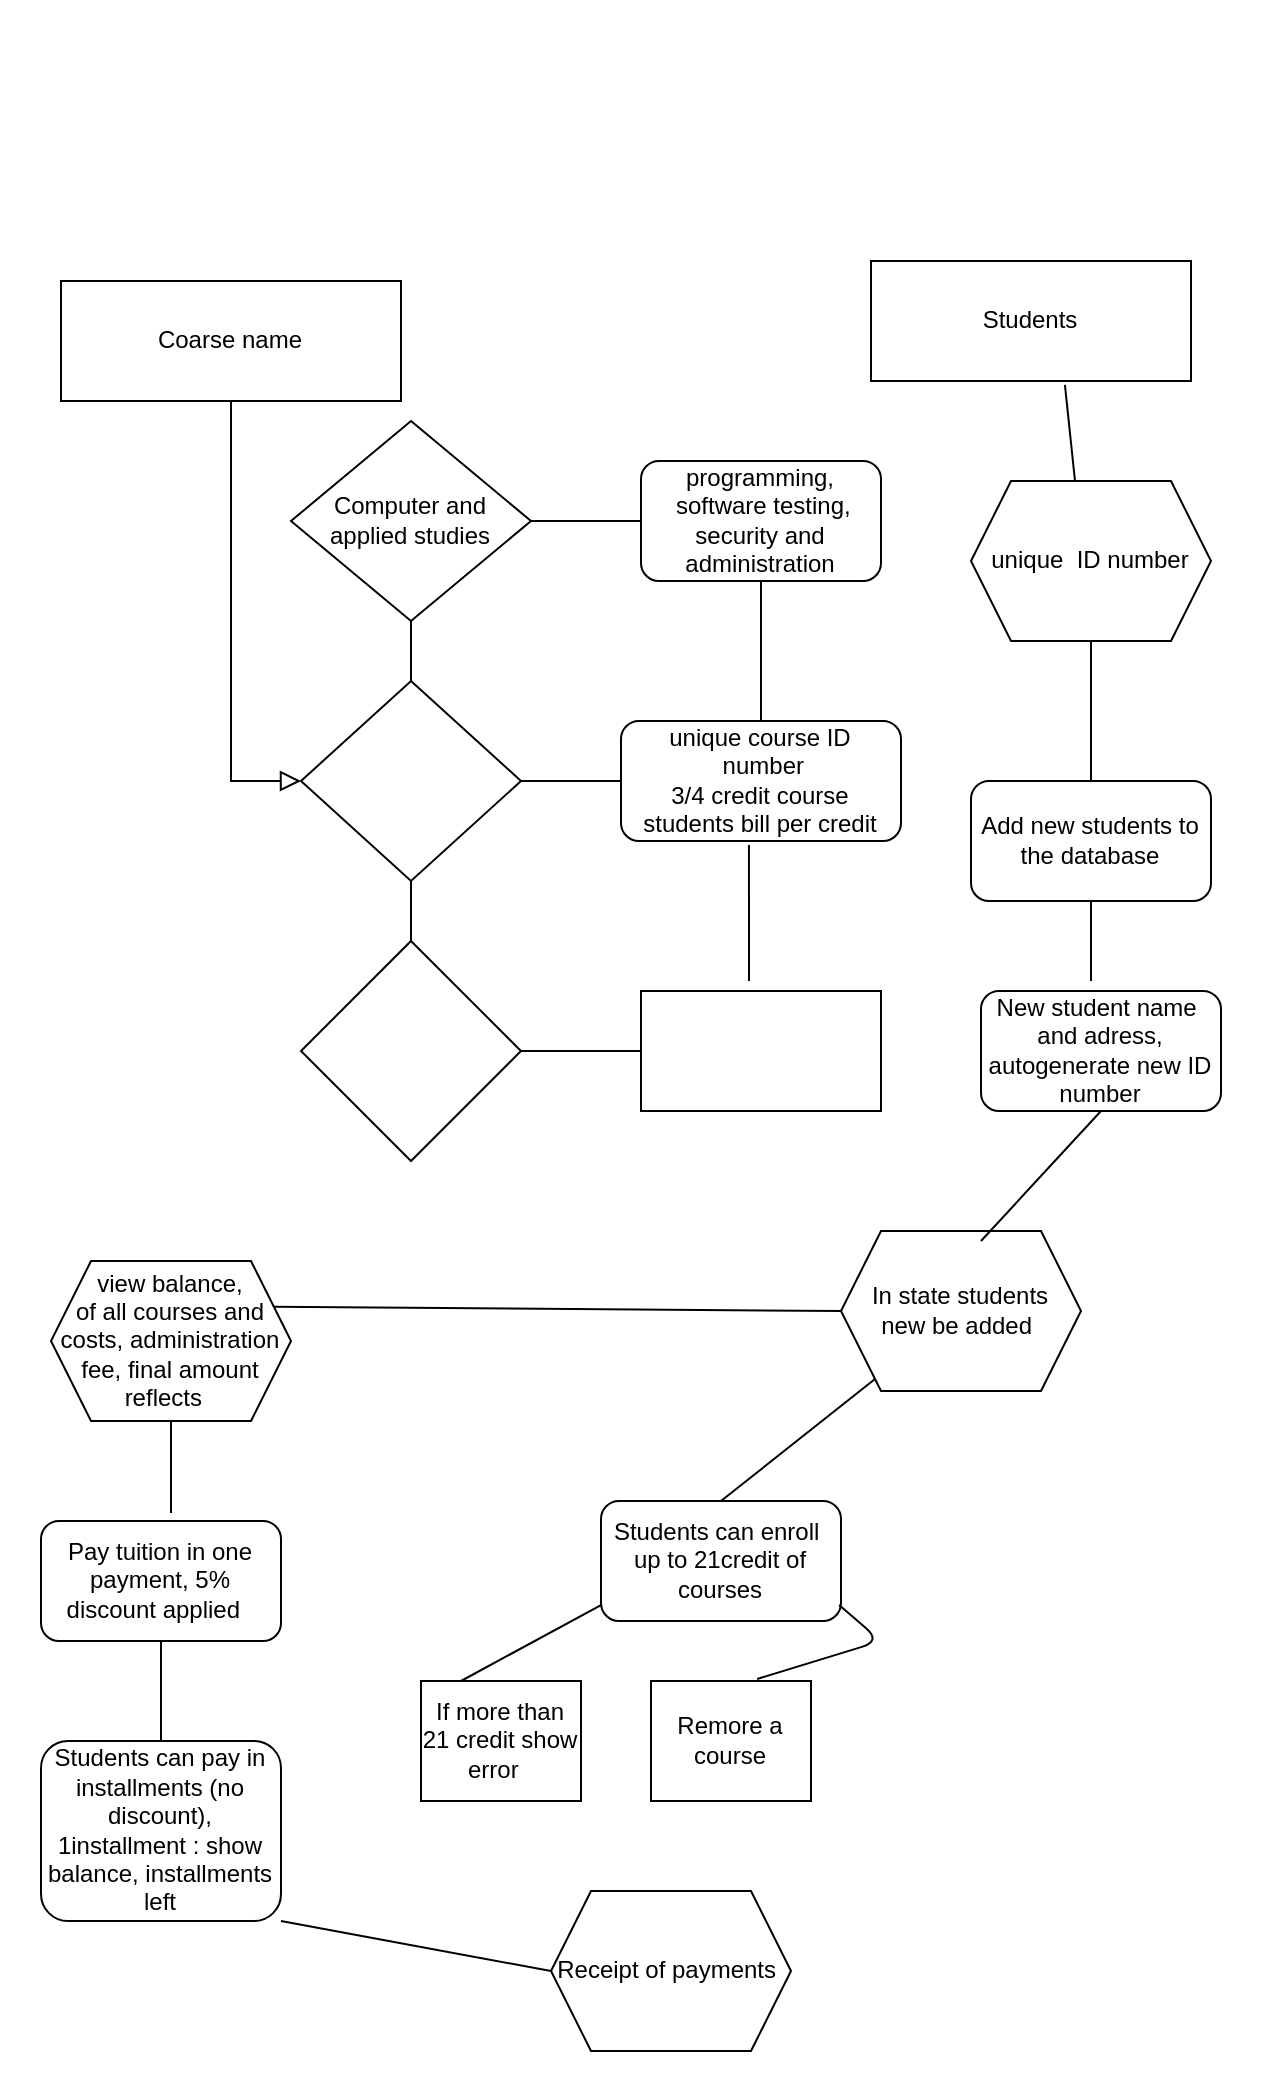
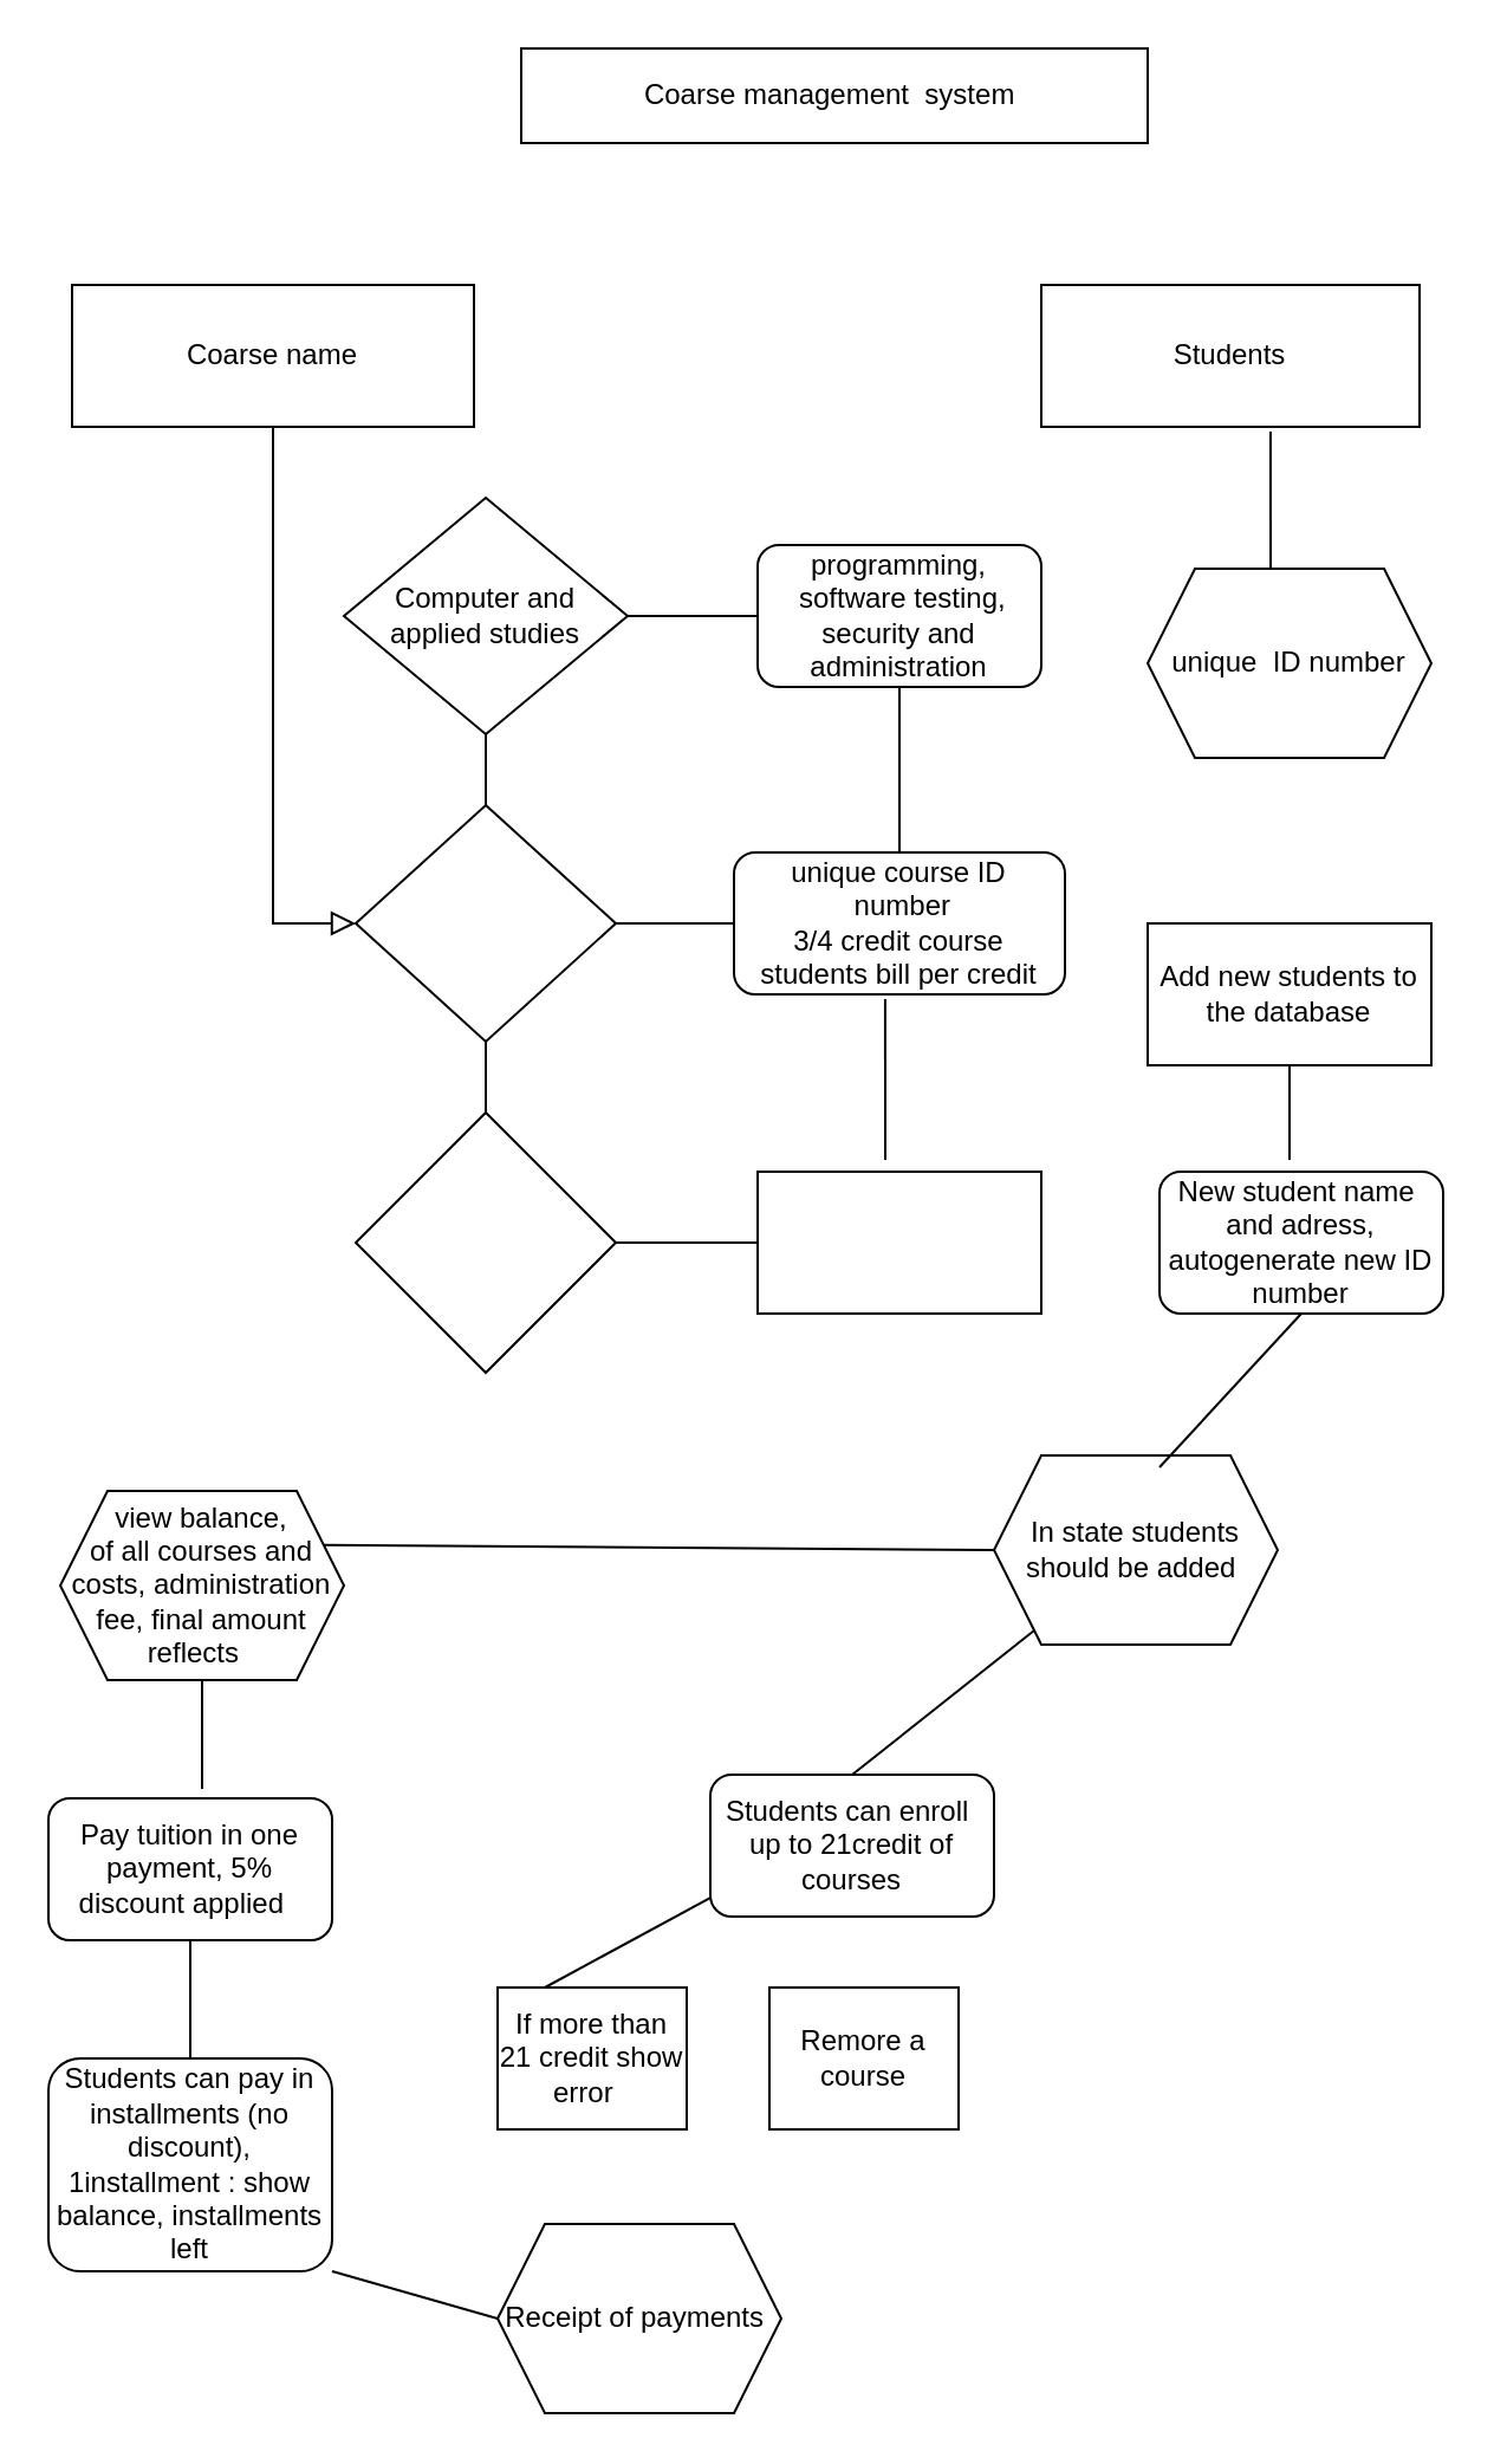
+ <mxCell id="3" value="Coarse management &amp;nbsp;system&amp;nbsp;" style="rounded=0;whiteSpace=wrap;html=1;" vertex="1" parent="1"><mxGeometry x="220" y="20" width="265" height="40" as="geometry" /></mxCell>
- <mxCell id="7" value="Students" style="rounded=0;whiteSpace=wrap;html=1;" vertex="1" parent="1"><mxGeometry x="435" y="130" width="160" height="60" as="geometry" /></mxCell>
+ <mxCell id="7" value="Students" style="rounded=0;whiteSpace=wrap;html=1;" vertex="1" parent="1"><mxGeometry x="440" y="120" width="160" height="60" as="geometry" /></mxCell>
- <mxCell id="4" value="Coarse name&lt;br&gt;" style="rounded=0;whiteSpace=wrap;html=1;" vertex="1" parent="1"><mxGeometry x="30" y="140" width="170" height="60" as="geometry" /></mxCell>
+ <mxCell id="4" value="Coarse name&lt;br&gt;" style="rounded=0;whiteSpace=wrap;html=1;" vertex="1" parent="1"><mxGeometry x="30" y="120" width="170" height="60" as="geometry" /></mxCell>
- <mxCell id="19" value="" style="endArrow=none;html=1;entryX=0.5;entryY=1;entryDx=0;entryDy=0;" edge="1" parent="1" source="20" target="15"><mxGeometry width="50" height="50" relative="1" as="geometry"><mxPoint x="545" y="380" as="sourcePoint" /><mxPoint x="640" y="370" as="targetPoint" /></mxGeometry></mxCell>
- <mxCell id="20" value="Add new students to the database" style="whiteSpace=wrap;html=1;rounded=1;" vertex="1" parent="1"><mxGeometry x="485" y="390" width="120" height="60" as="geometry" /></mxCell>
+ <mxCell id="20" value="Add new students to the database" style="rounded=0;whiteSpace=wrap;html=1;" vertex="1" parent="1"><mxGeometry x="485" y="390" width="120" height="60" as="geometry" /></mxCell>
- <mxCell id="25" value="In state students&lt;br&gt;new be added&amp;nbsp;" style="shape=hexagon;perimeter=hexagonPerimeter2;whiteSpace=wrap;html=1;fixedSize=1;" vertex="1" parent="1"><mxGeometry x="420" y="615" width="120" height="80" as="geometry" /></mxCell>
+ <mxCell id="25" value="In state students&lt;br&gt;should be added&amp;nbsp;" style="shape=hexagon;perimeter=hexagonPerimeter2;whiteSpace=wrap;html=1;fixedSize=1;" vertex="1" parent="1"><mxGeometry x="420" y="615" width="120" height="80" as="geometry" /></mxCell>
- <mxCell id="32" value="" style="endArrow=none;html=1;entryX=0.992;entryY=0.867;entryDx=0;entryDy=0;exitX=0.663;exitY=-0.017;exitDx=0;exitDy=0;exitPerimeter=0;entryPerimeter=0;" edge="1" parent="1" source="30" target="27"><mxGeometry width="50" height="50" relative="1" as="geometry"><mxPoint x="430" y="840" as="sourcePoint" /><mxPoint x="480" y="790" as="targetPoint" /><Array as="points"><mxPoint x="440" y="820" /></Array></mxGeometry></mxCell>
- <mxCell id="39" value="Receipt of payments&amp;nbsp;" style="shape=hexagon;perimeter=hexagonPerimeter2;whiteSpace=wrap;html=1;fixedSize=1;" vertex="1" parent="1"><mxGeometry x="275" y="945" width="120" height="80" as="geometry" /></mxCell>
+ <mxCell id="39" value="Receipt of payments&amp;nbsp;" style="shape=hexagon;perimeter=hexagonPerimeter2;whiteSpace=wrap;html=1;fixedSize=1;" vertex="1" parent="1"><mxGeometry x="210" y="940" width="120" height="80" as="geometry" /></mxCell>
